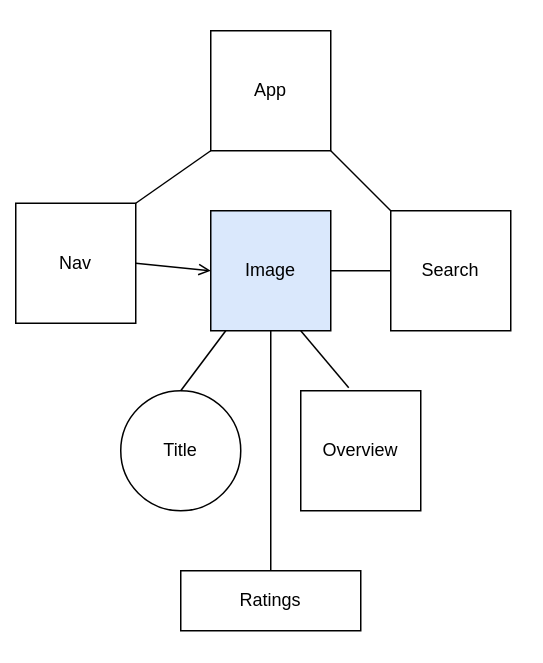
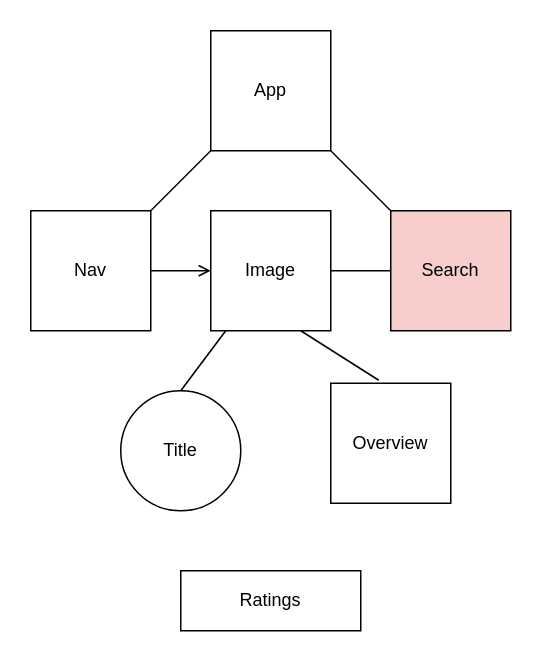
- <mxCell id="3" value="Nav" style="whiteSpace=wrap;html=1;aspect=fixed;" vertex="1" parent="1"><mxGeometry x="10" y="135" width="80" height="80" as="geometry" /></mxCell>
+ <mxCell id="3" value="Nav" style="whiteSpace=wrap;html=1;aspect=fixed;" vertex="1" parent="1"><mxGeometry x="20" y="140" width="80" height="80" as="geometry" /></mxCell>
- <mxCell id="4" value="Image" style="whiteSpace=wrap;html=1;aspect=fixed;fillColor=#dae8fc;" vertex="1" parent="1"><mxGeometry x="140" y="140" width="80" height="80" as="geometry" /></mxCell>
+ <mxCell id="4" value="Image" style="whiteSpace=wrap;html=1;aspect=fixed;" vertex="1" parent="1"><mxGeometry x="140" y="140" width="80" height="80" as="geometry" /></mxCell>
- <mxCell id="5" value="Search" style="whiteSpace=wrap;html=1;aspect=fixed;" vertex="1" parent="1"><mxGeometry x="260" y="140" width="80" height="80" as="geometry" /></mxCell>
+ <mxCell id="5" value="Search" style="whiteSpace=wrap;html=1;aspect=fixed;fillColor=#f8cecc;" vertex="1" parent="1"><mxGeometry x="260" y="140" width="80" height="80" as="geometry" /></mxCell>
- <mxCell id="15" value="" style="endArrow=none;html=1;entryX=0.5;entryY=1;entryDx=0;entryDy=0;exitX=0.5;exitY=0;exitDx=0;exitDy=0;" edge="1" parent="1" source="8" target="4"><mxGeometry width="50" height="50" relative="1" as="geometry"><mxPoint x="150" y="280" as="sourcePoint" /><mxPoint x="200" y="230" as="targetPoint" /></mxGeometry></mxCell>
- <mxCell id="7" value="Overview" style="whiteSpace=wrap;html=1;aspect=fixed;" vertex="1" parent="1"><mxGeometry x="200" y="260" width="80" height="80" as="geometry" /></mxCell>
+ <mxCell id="7" value="Overview" style="whiteSpace=wrap;html=1;aspect=fixed;" vertex="1" parent="1"><mxGeometry x="220" y="255" width="80" height="80" as="geometry" /></mxCell>
